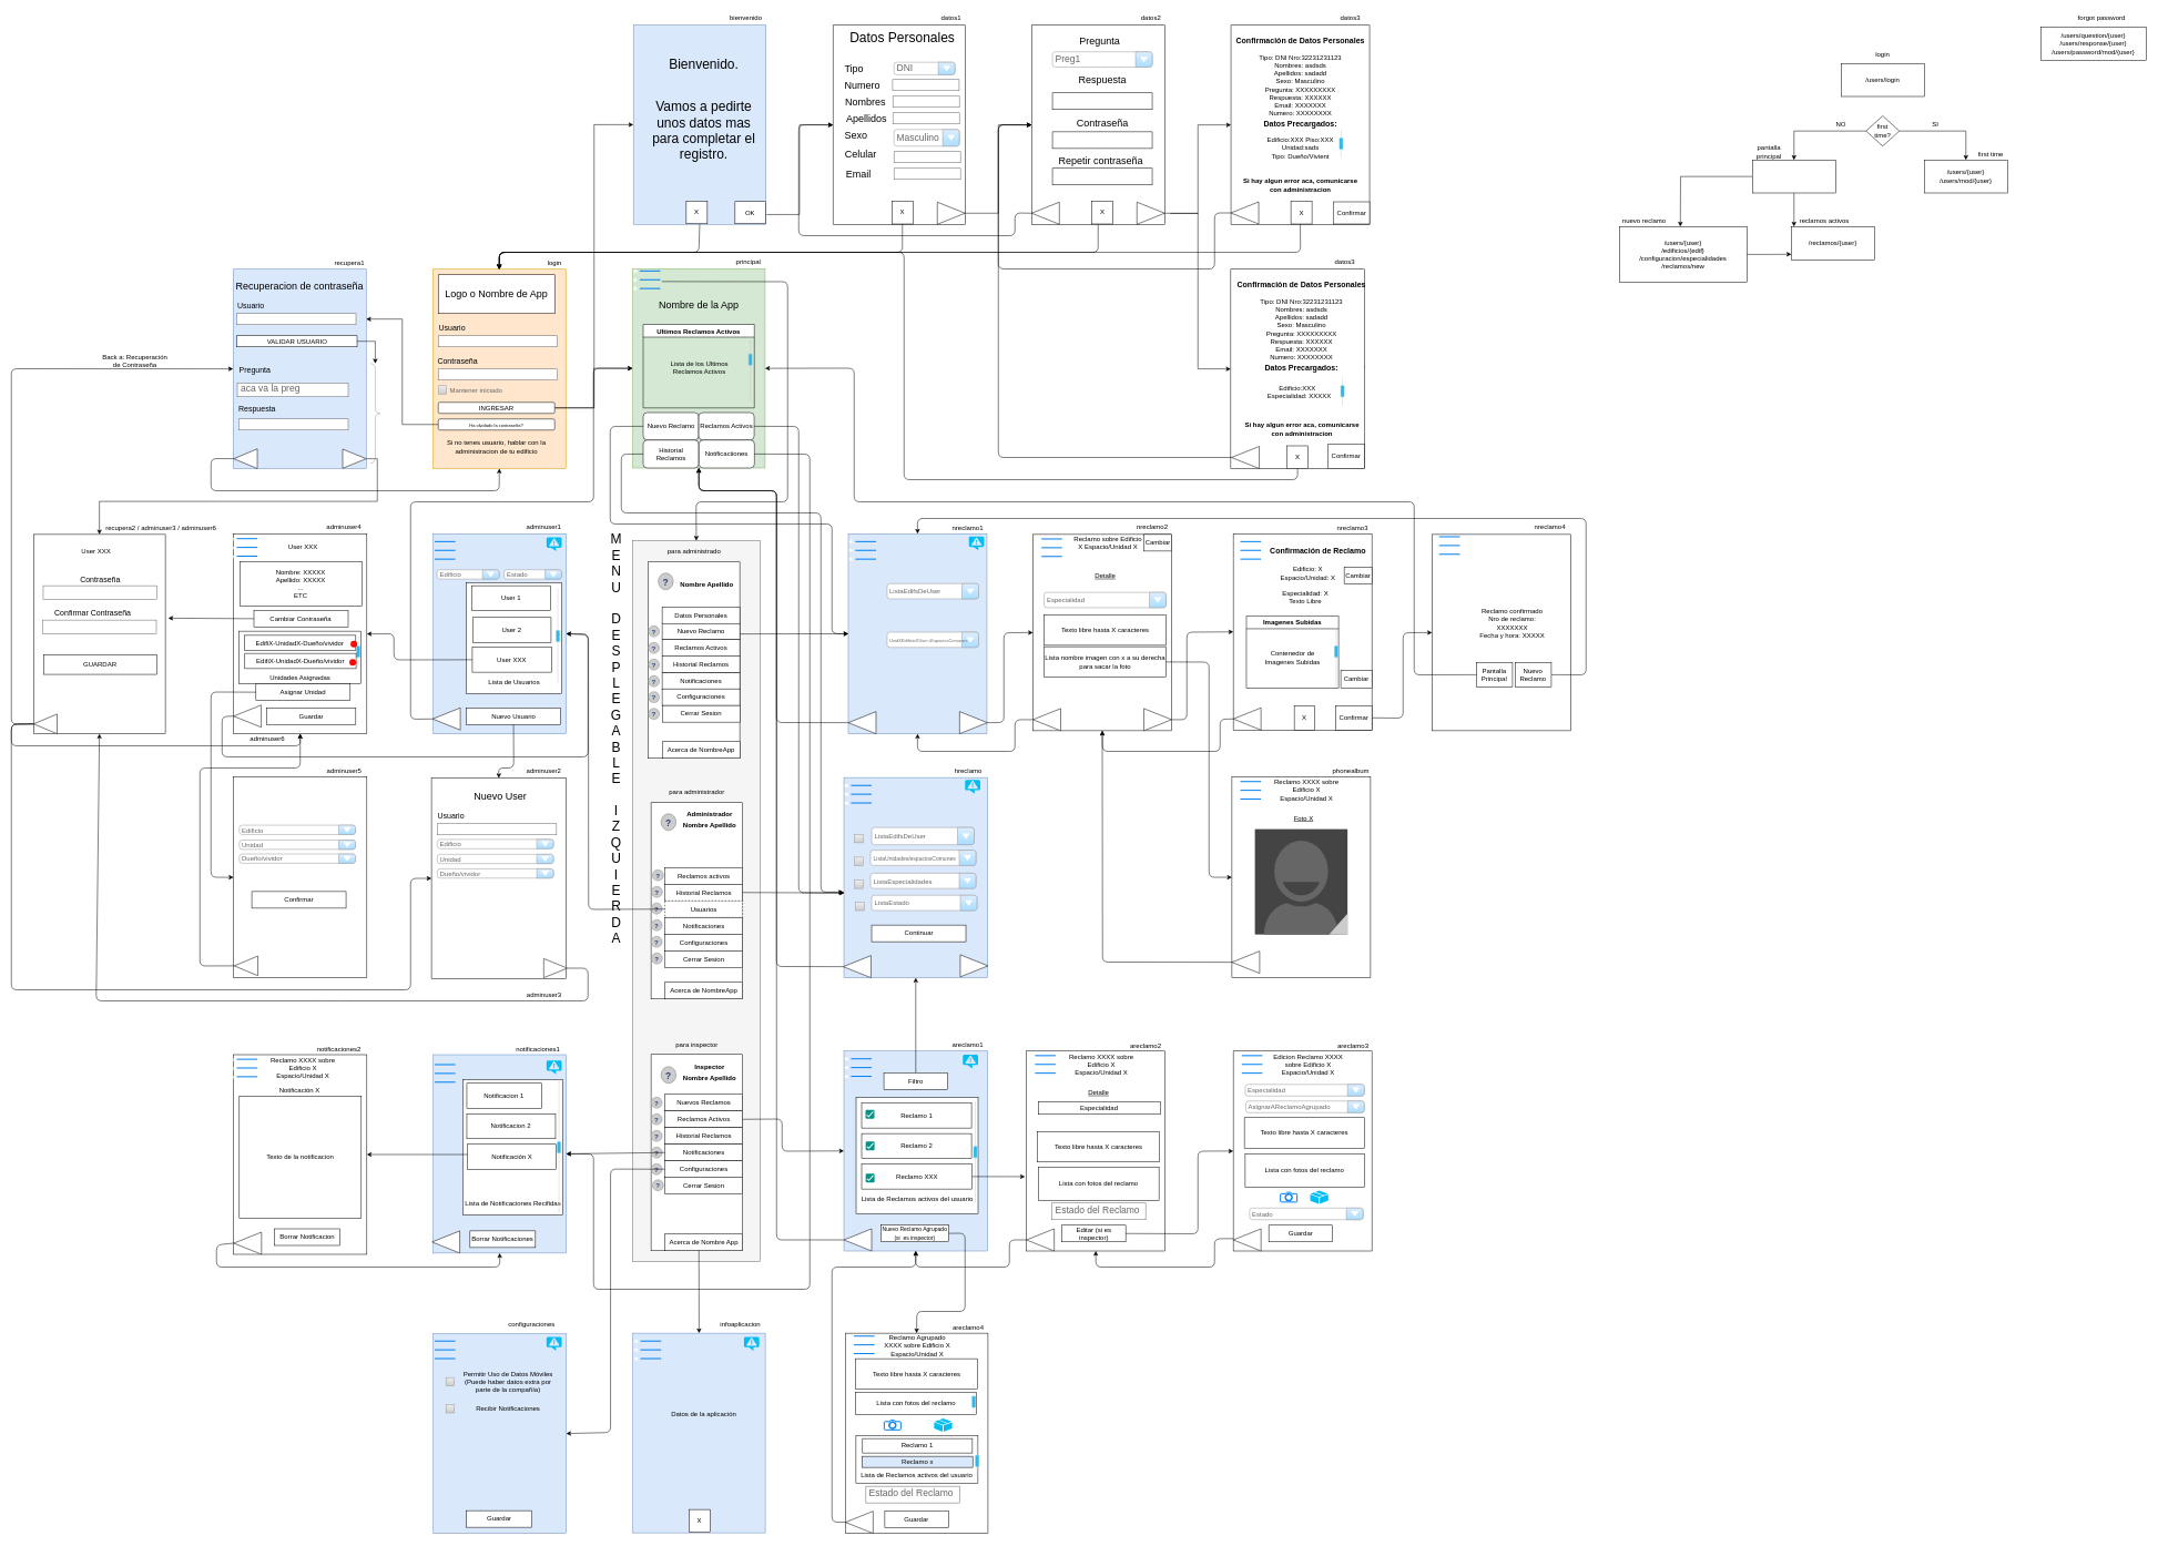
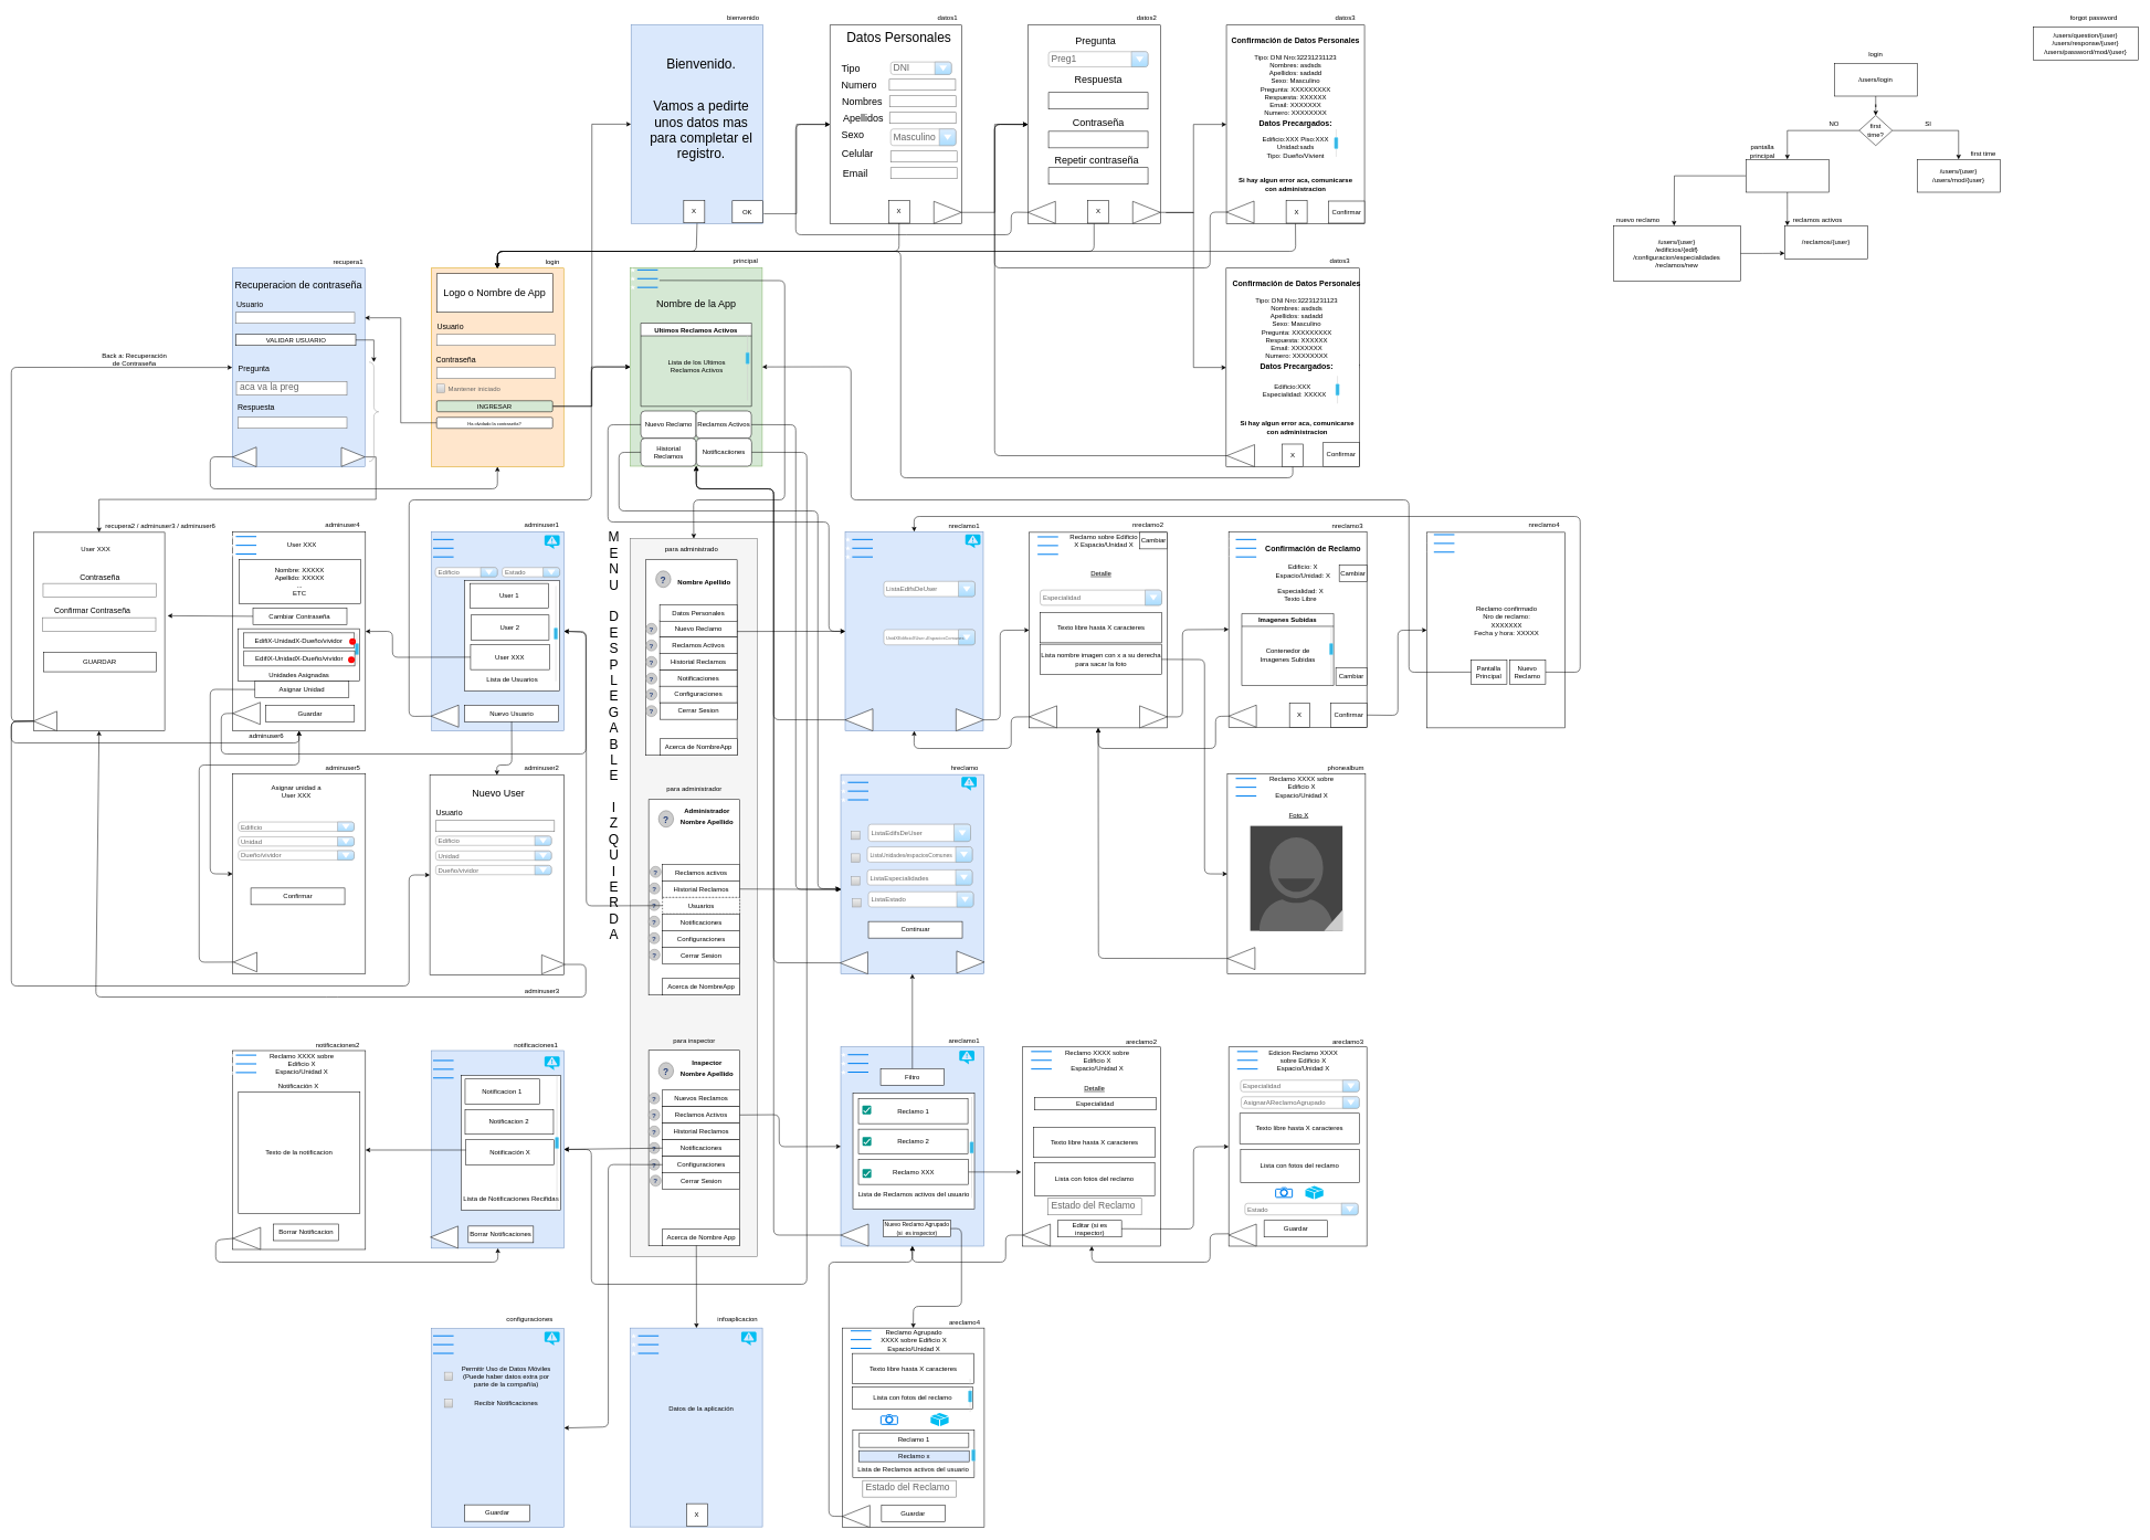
+ <mxCell id="172" style="edgeStyle=orthogonalEdgeStyle;rounded=0;orthogonalLoop=1;jettySize=auto;html=1;entryX=0.5;entryY=0;entryDx=0;entryDy=0;" parent="1" source="173" target="179" edge="1"><mxGeometry relative="1" as="geometry" /></mxCell>
- <mxCell id="25" value="INGRESAR" style="rounded=1;whiteSpace=wrap;html=1;" parent="1" vertex="1"><mxGeometry x="789.95" y="724.5" width="210" height="20" as="geometry" /></mxCell>
+ <mxCell id="25" value="INGRESAR" style="rounded=1;whiteSpace=wrap;html=1;fillColor=#d5e8d4;" parent="1" vertex="1"><mxGeometry x="789.95" y="724.5" width="210" height="20" as="geometry" /></mxCell>
- <mxCell id="28" value="&lt;font style=&quot;font-size: 12px&quot;&gt;Si no tenes usuario, hablar con la administracion de tu edificio&lt;/font&gt;" style="text;html=1;strokeColor=none;fillColor=none;align=center;verticalAlign=middle;whiteSpace=wrap;rounded=0;" parent="1" vertex="1"><mxGeometry x="789.95" y="784.5" width="210" height="40" as="geometry" /></mxCell>
+ <mxCell id="305" value="Asignar unidad a&lt;br&gt;User XXX" style="text;html=1;strokeColor=none;fillColor=none;align=center;verticalAlign=middle;whiteSpace=wrap;rounded=0;" parent="1" vertex="1"><mxGeometry x="471.11" y="1416.75" width="130" height="30" as="geometry" /></mxCell>
- <mxCell id="318" value="&lt;font style=&quot;font-size: 10px&quot;&gt;Nuevo Reclamo Agrupado (si&amp;nbsp; es inspector)&lt;/font&gt;" style="rounded=0;whiteSpace=wrap;html=1;" parent="1" vertex="1"><mxGeometry x="1588.03" y="2208.25" width="122.5" height="30" as="geometry" /></mxCell>
+ <mxCell id="318" value="&lt;font style=&quot;font-size: 10px&quot;&gt;Nuevo Reclamo Agrupado (si&amp;nbsp; es inspector)&lt;/font&gt;" style="rounded=0;whiteSpace=wrap;html=1;" parent="1" vertex="1"><mxGeometry x="1598.03" y="2208.25" width="122.5" height="30" as="geometry" /></mxCell>
